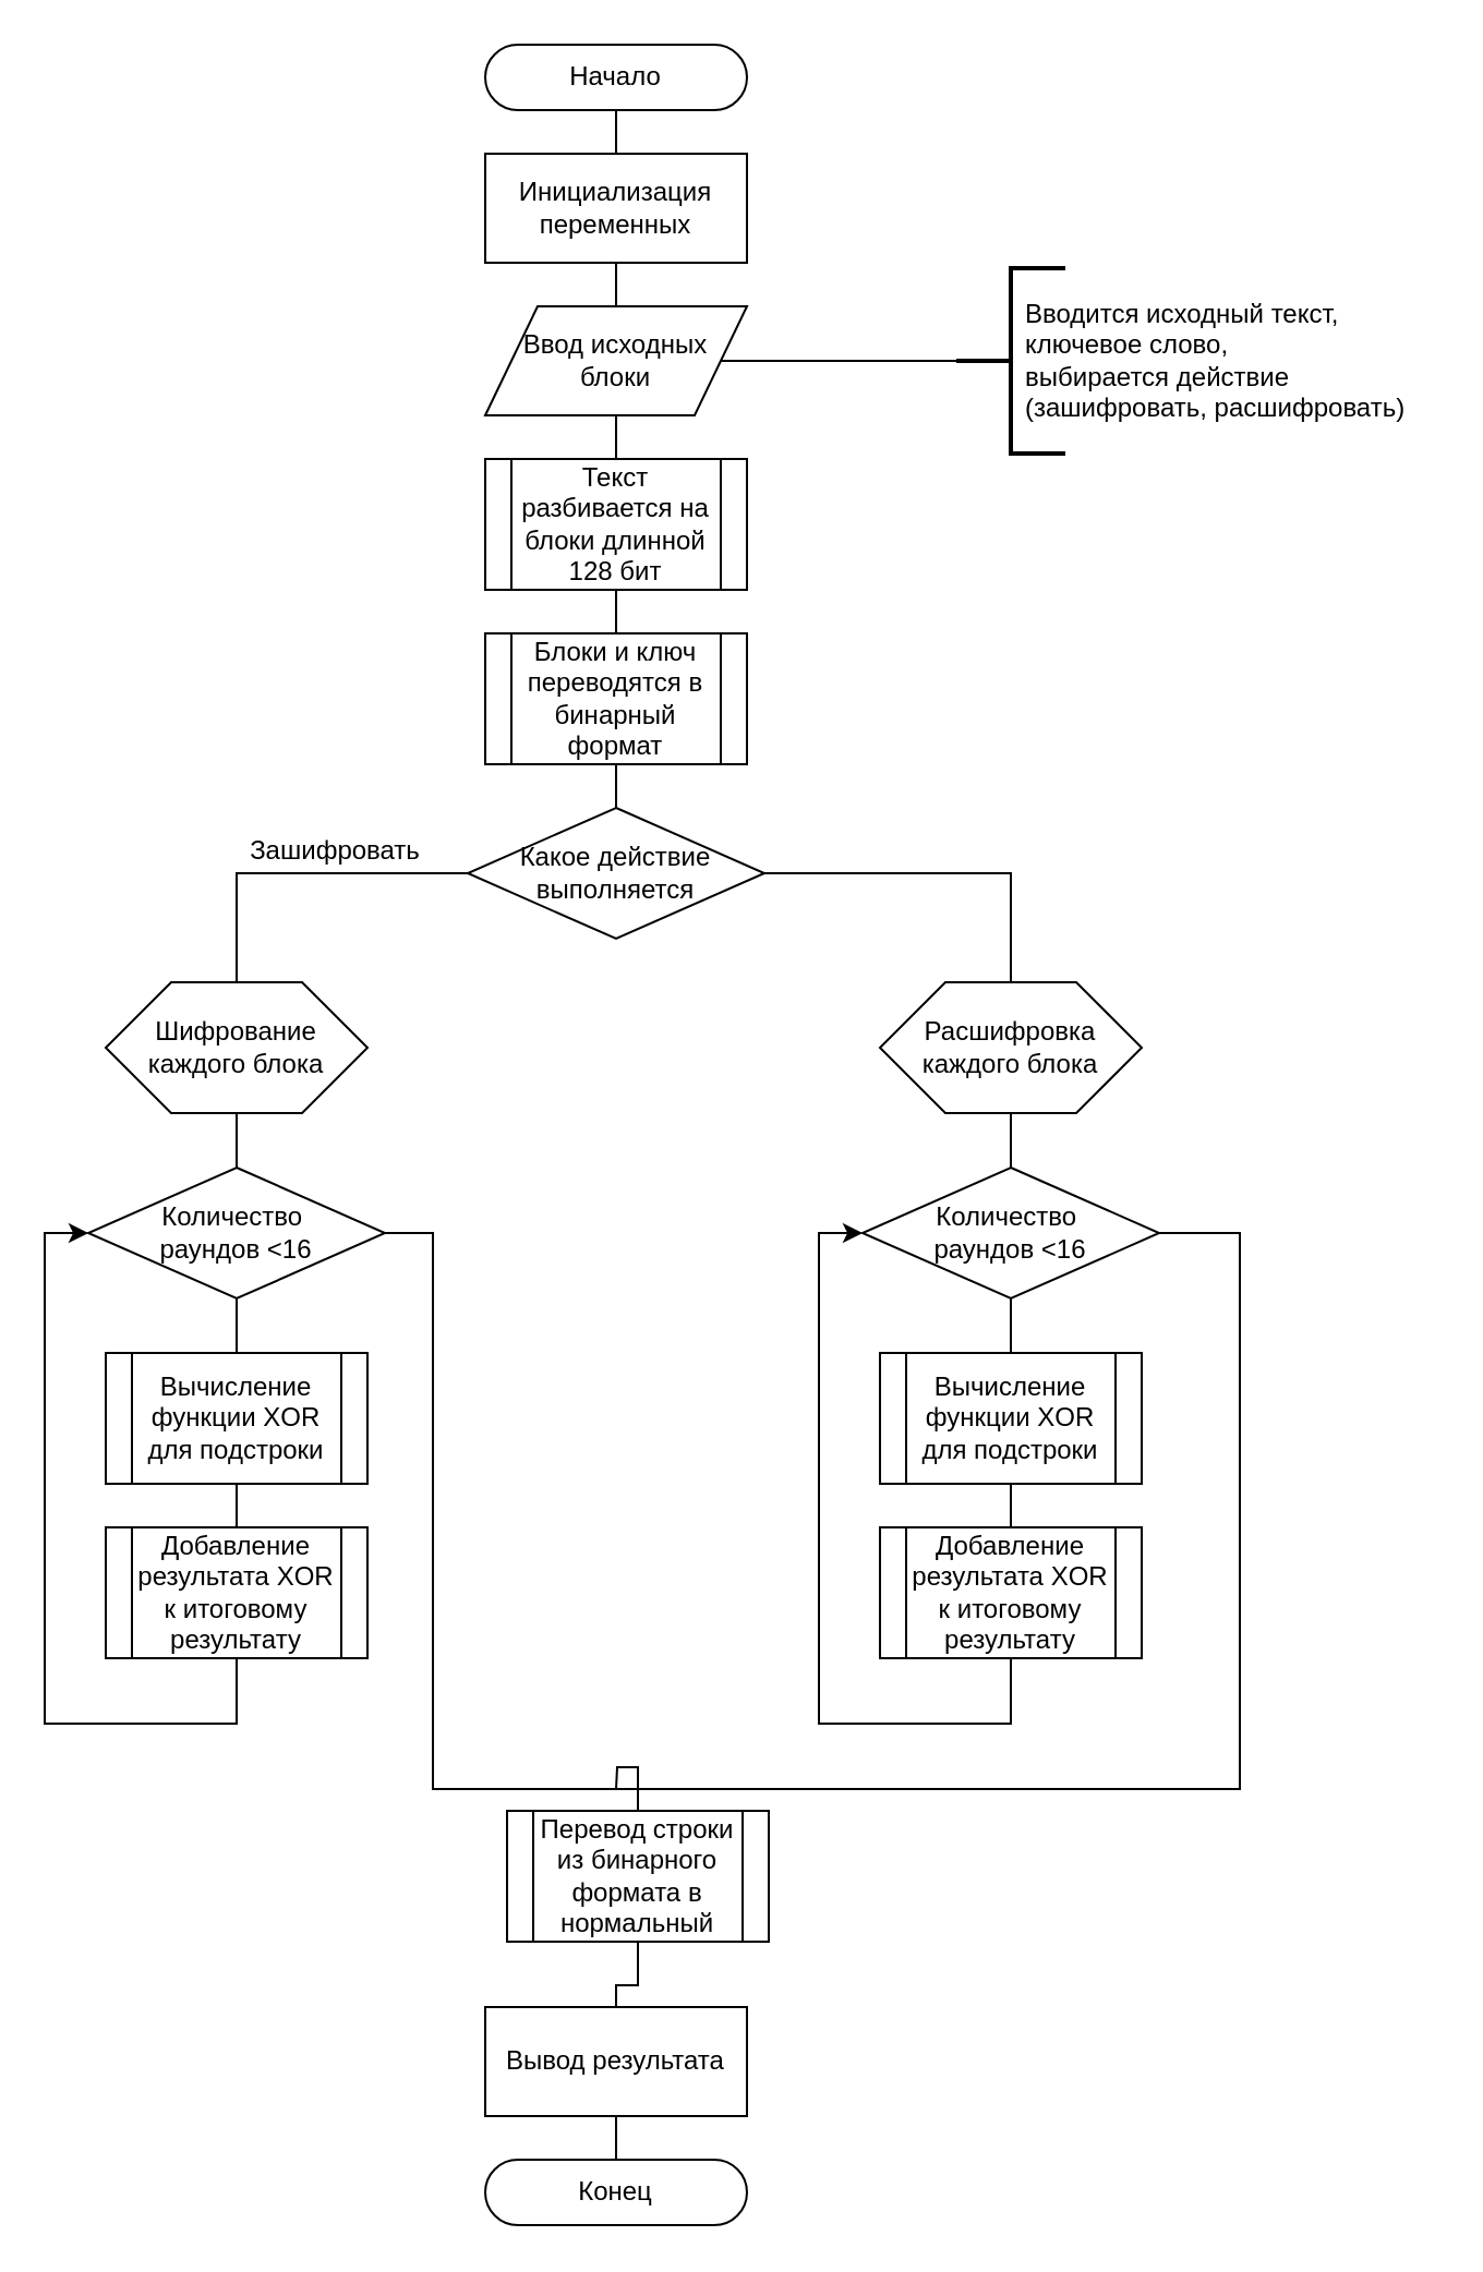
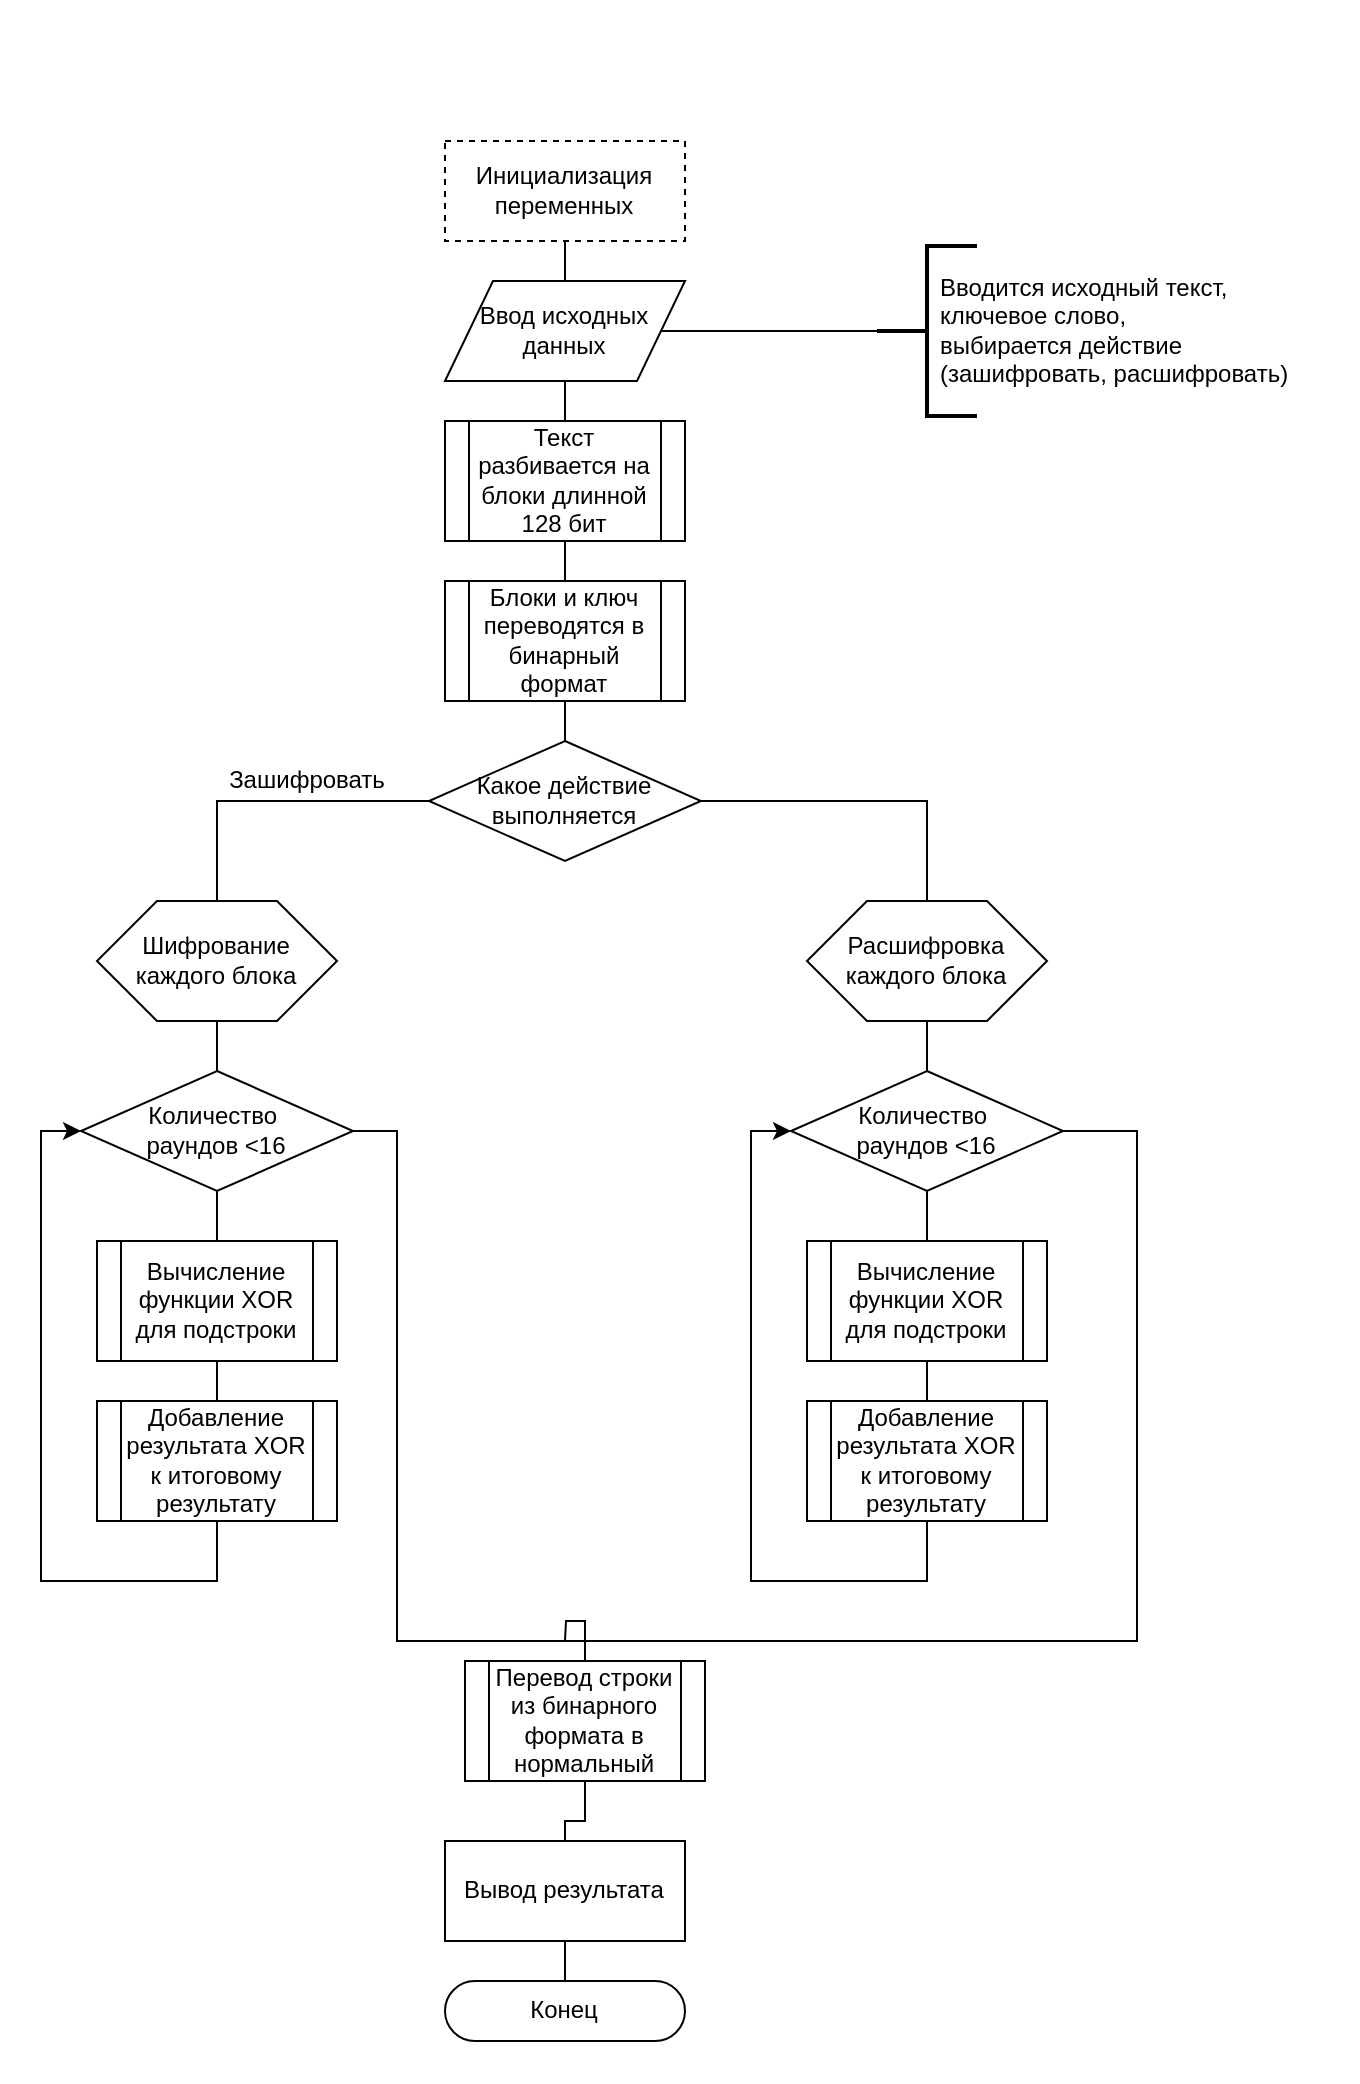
- <mxCell id="3" value="Начало" style="rounded=1;whiteSpace=wrap;html=1;arcSize=50;" vertex="1" parent="1"><mxGeometry x="222" y="20" width="120" height="30" as="geometry" /></mxCell>
- <mxCell id="2" style="edgeStyle=orthogonalEdgeStyle;rounded=0;orthogonalLoop=1;jettySize=auto;html=1;entryX=0.5;entryY=0;entryDx=0;entryDy=0;endArrow=none;endFill=0;" edge="1" parent="1" source="3" target="5"><mxGeometry relative="1" as="geometry" /></mxCell>
- <mxCell id="5" value="Инициализация переменных" style="rounded=0;whiteSpace=wrap;html=1;" vertex="1" parent="1"><mxGeometry x="222" y="70" width="120" height="50" as="geometry" /></mxCell>
+ <mxCell id="5" value="Инициализация переменных" style="rounded=0;whiteSpace=wrap;html=1;dashed=1;" vertex="1" parent="1"><mxGeometry x="222" y="70" width="120" height="50" as="geometry" /></mxCell>
- <mxCell id="8" value="Ввод исходных блоки" style="shape=parallelogram;perimeter=parallelogramPerimeter;whiteSpace=wrap;html=1;" vertex="1" parent="1"><mxGeometry x="222" y="140" width="120" height="50" as="geometry" /></mxCell>
+ <mxCell id="8" value="Ввод исходных данных" style="shape=parallelogram;perimeter=parallelogramPerimeter;whiteSpace=wrap;html=1;" vertex="1" parent="1"><mxGeometry x="222" y="140" width="120" height="50" as="geometry" /></mxCell>
